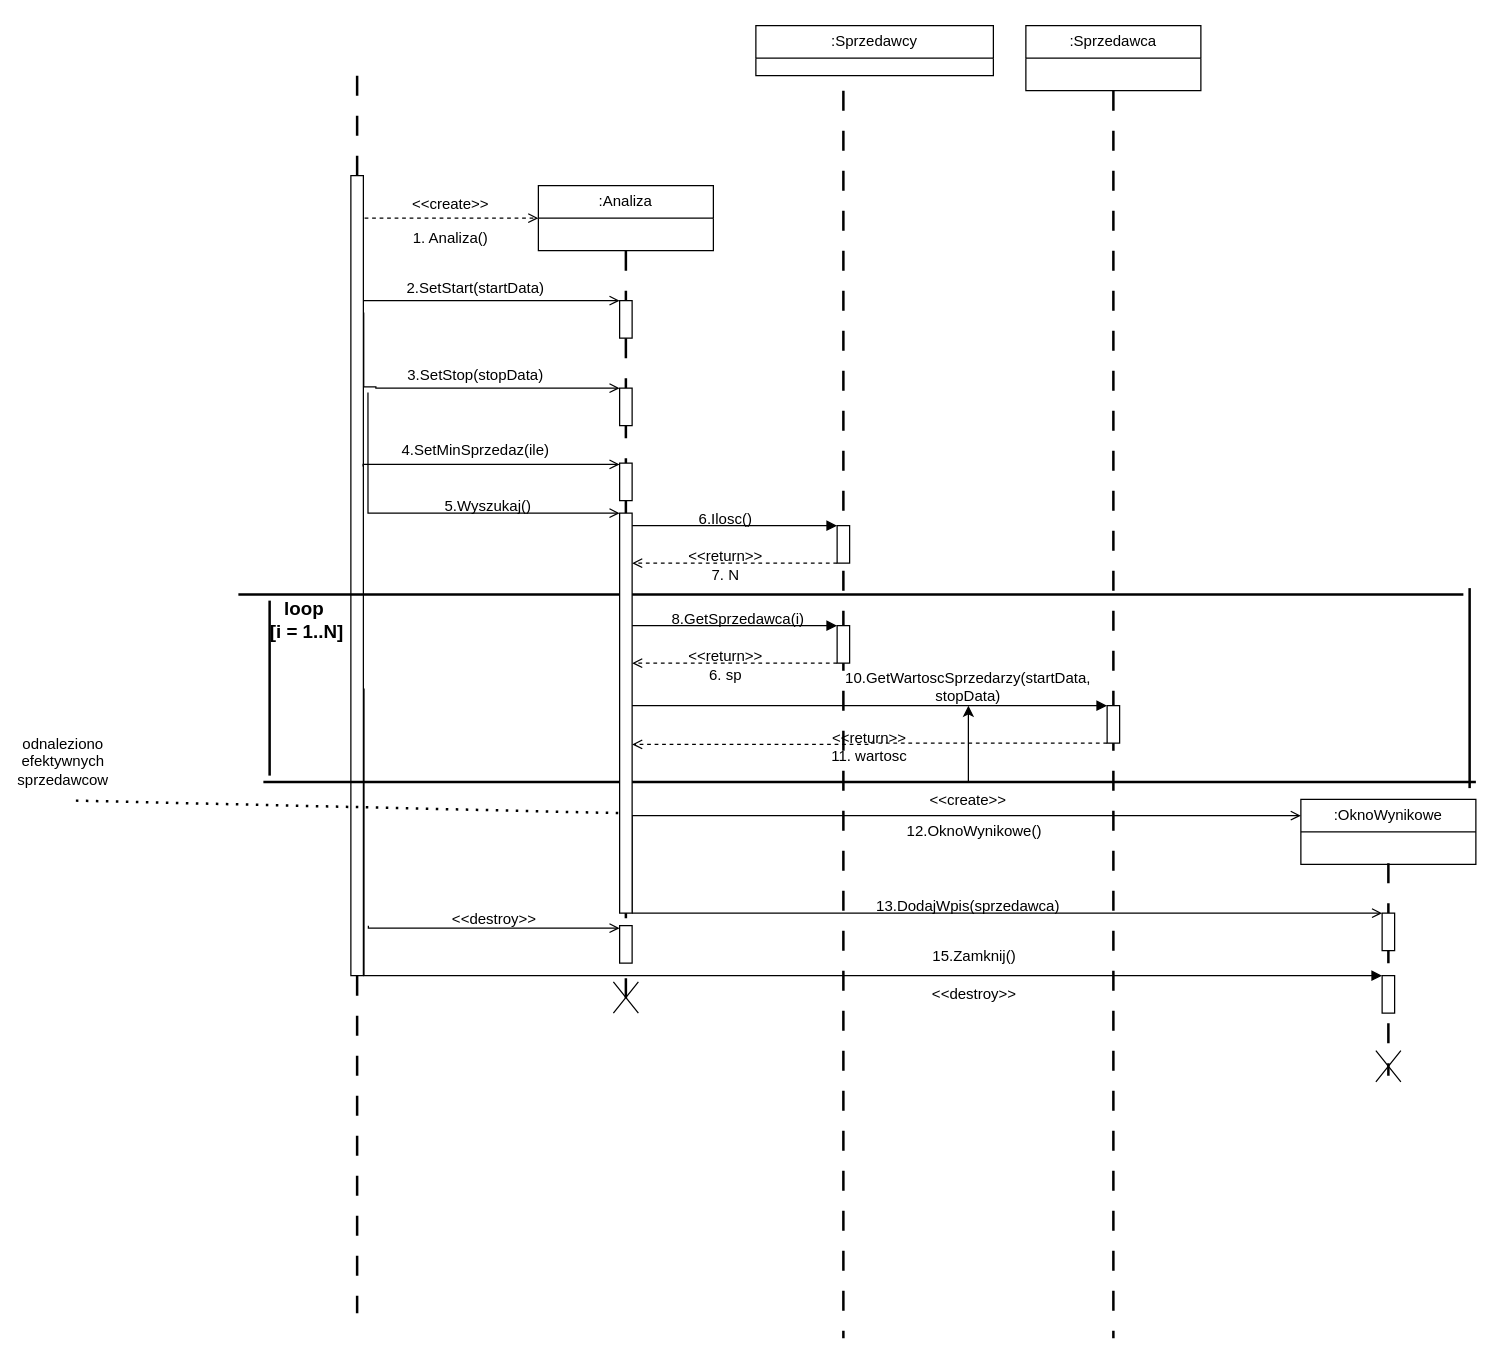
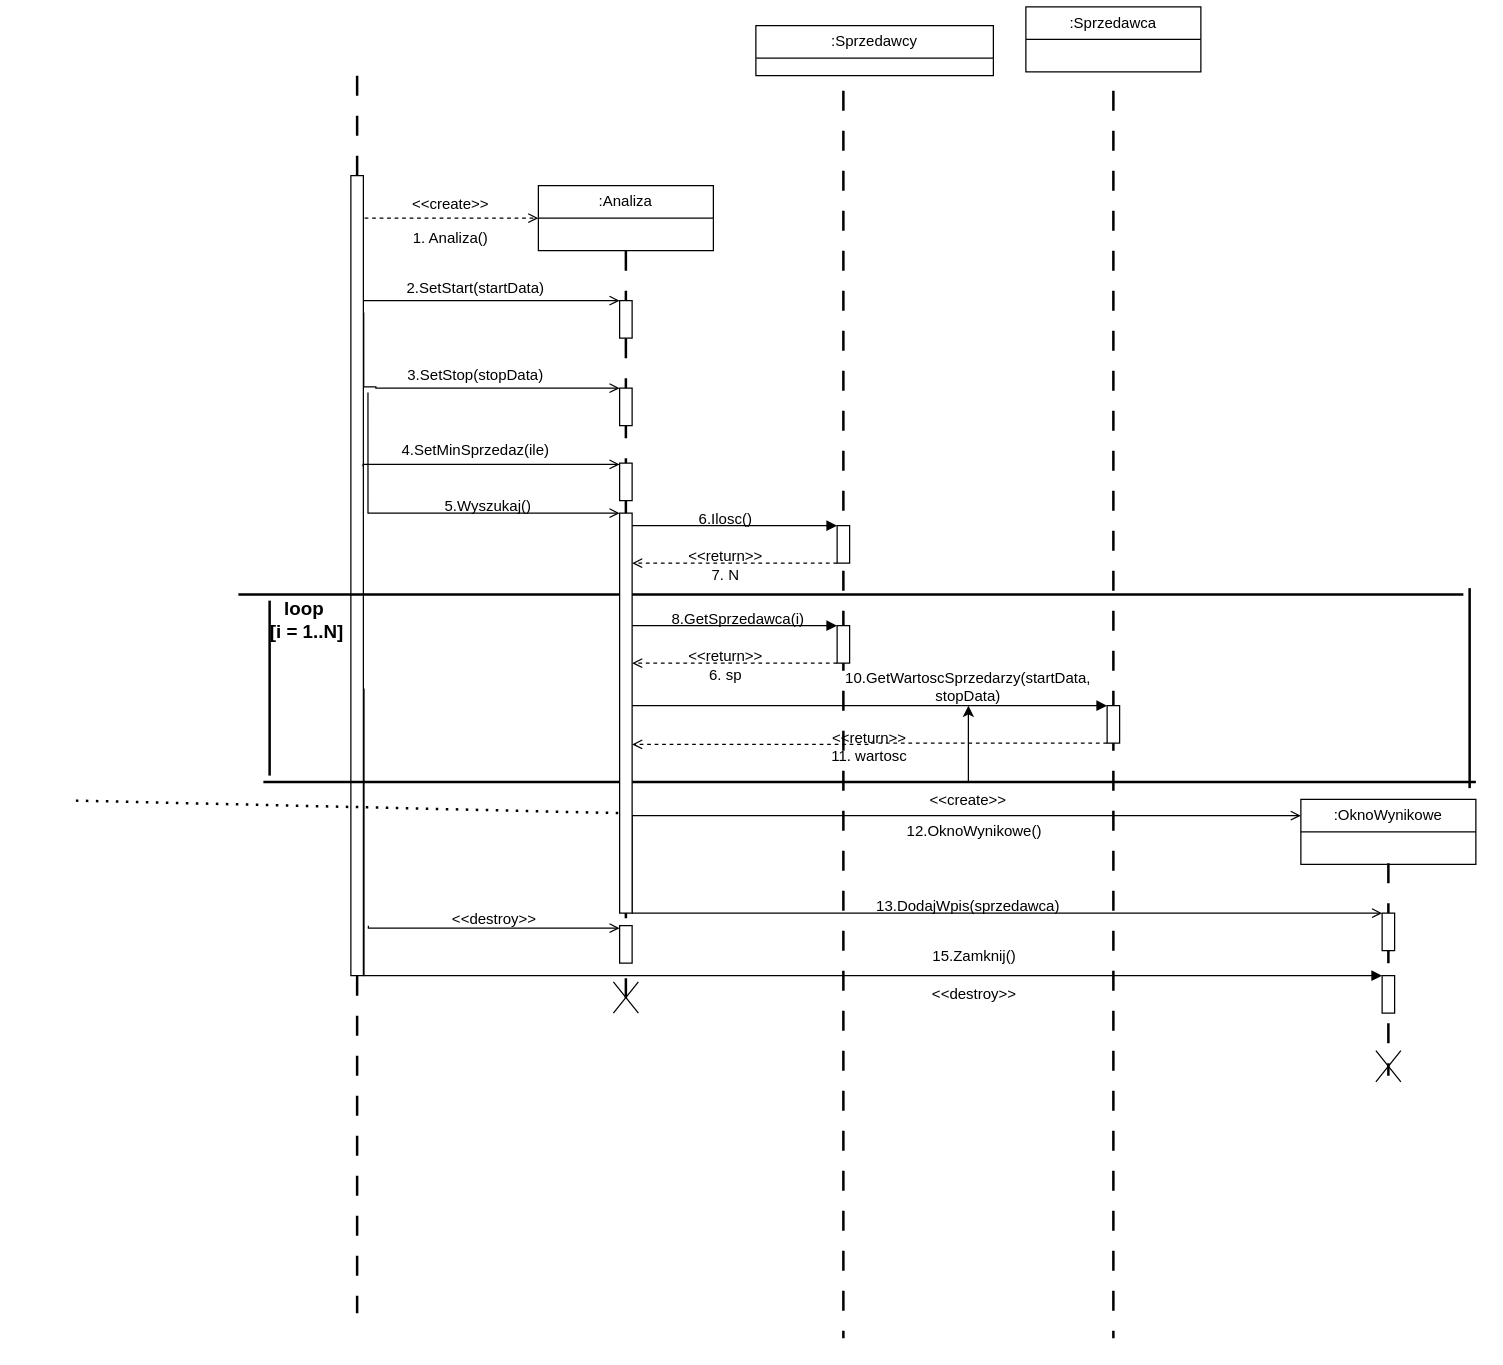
- <mxCell id="10" value=":Sprzedawca" style="swimlane;fontStyle=0;childLayout=stackLayout;horizontal=1;startSize=26;fillColor=none;horizontalStack=0;resizeParent=1;resizeParentMax=0;resizeLast=0;collapsible=1;marginBottom=0;whiteSpace=wrap;html=1;" parent="1" vertex="1"><mxGeometry x="820" width="140" height="52" as="geometry" y="20" /></mxCell>
+ <mxCell id="10" value=":Sprzedawca" style="swimlane;fontStyle=0;childLayout=stackLayout;horizontal=1;startSize=26;fillColor=none;horizontalStack=0;resizeParent=1;resizeParentMax=0;resizeLast=0;collapsible=1;marginBottom=0;whiteSpace=wrap;html=1;" parent="1" vertex="1"><mxGeometry x="820" y="5" width="140" height="52" as="geometry" /></mxCell>
- <mxCell id="55" value="odnaleziono efektywnych sprzedawcow" style="text;html=1;align=center;verticalAlign=middle;whiteSpace=wrap;rounded=0;" parent="1" vertex="1"><mxGeometry x="20" y="594" width="60" height="30" as="geometry" /></mxCell>
